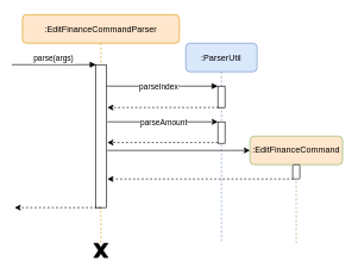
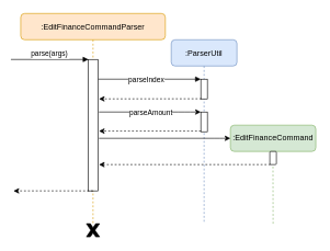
- <mxCell id="14" value=":EditFinanceCommand" style="rounded=1;whiteSpace=wrap;html=1;strokeColor=#82b366;fillColor=#ffe6cc;" parent="1" vertex="1"><mxGeometry x="350" y="190" width="130" height="40" as="geometry" /></mxCell>
+ <mxCell id="14" value=":EditFinanceCommand" style="rounded=1;whiteSpace=wrap;html=1;strokeColor=#82b366;fillColor=#d5e8d4;" parent="1" vertex="1"><mxGeometry x="350" y="190" width="130" height="40" as="geometry" /></mxCell>
